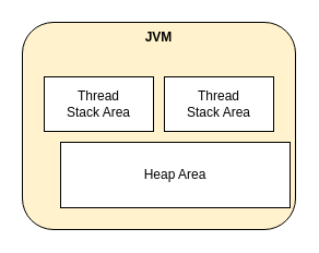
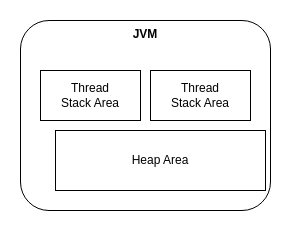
- <mxCell id="2" value="JVM" style="rounded=1;whiteSpace=wrap;html=1;fontStyle=1;verticalAlign=top;fillColor=#fff2cc;" vertex="1" parent="1"><mxGeometry x="20" y="20" width="250" height="190" as="geometry" /></mxCell>
+ <mxCell id="2" value="JVM" style="rounded=1;whiteSpace=wrap;html=1;fontStyle=1;verticalAlign=top;" vertex="1" parent="1"><mxGeometry x="20" y="20" width="250" height="190" as="geometry" /></mxCell>
